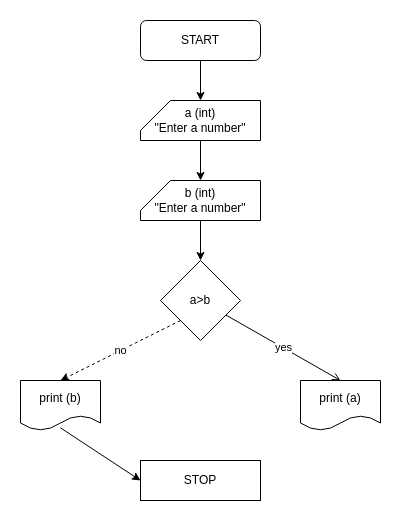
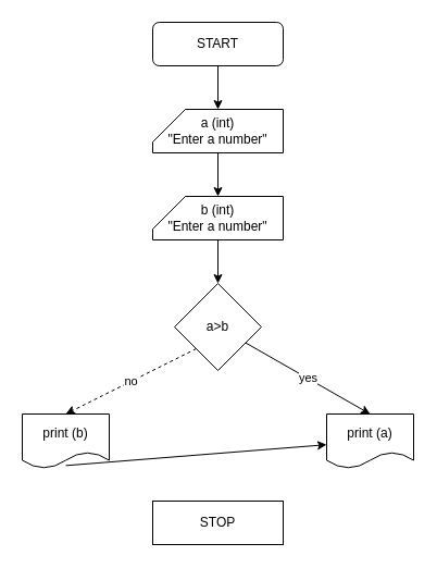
- <mxCell id="10" value="yes" style="endArrow=open;html=1;rounded=0;entryX=0.5;entryY=0;entryDx=0;entryDy=0;" parent="1" source="6" target="7" edge="1"><mxGeometry width="50" height="50" relative="1" as="geometry"><mxPoint x="250" y="370" as="sourcePoint" /><mxPoint x="300" y="320" as="targetPoint" /></mxGeometry></mxCell>
+ <mxCell id="10" value="yes" style="endArrow=classic;html=1;rounded=0;entryX=0.5;entryY=0;entryDx=0;entryDy=0;" parent="1" source="6" target="7" edge="1"><mxGeometry width="50" height="50" relative="1" as="geometry"><mxPoint x="250" y="370" as="sourcePoint" /><mxPoint x="300" y="320" as="targetPoint" /></mxGeometry></mxCell>
- <mxCell id="12" value="" style="endArrow=classic;html=1;rounded=0;exitX=0.5;exitY=0.947;exitDx=0;exitDy=0;exitPerimeter=0;entryX=0;entryY=0.5;entryDx=0;entryDy=0;" parent="1" source="8" target="11" edge="1"><mxGeometry width="50" height="50" relative="1" as="geometry"><mxPoint x="60" y="490" as="sourcePoint" /><mxPoint x="110" y="440" as="targetPoint" /></mxGeometry></mxCell>
+ <mxCell id="12" value="" style="endArrow=classic;html=1;rounded=0;exitX=0.5;exitY=0.947;exitDx=0;exitDy=0;exitPerimeter=0;" parent="1" source="8" target="7" edge="1"><mxGeometry width="50" height="50" relative="1" as="geometry"><mxPoint x="60" y="490" as="sourcePoint" /><mxPoint x="110" y="440" as="targetPoint" /></mxGeometry></mxCell>
